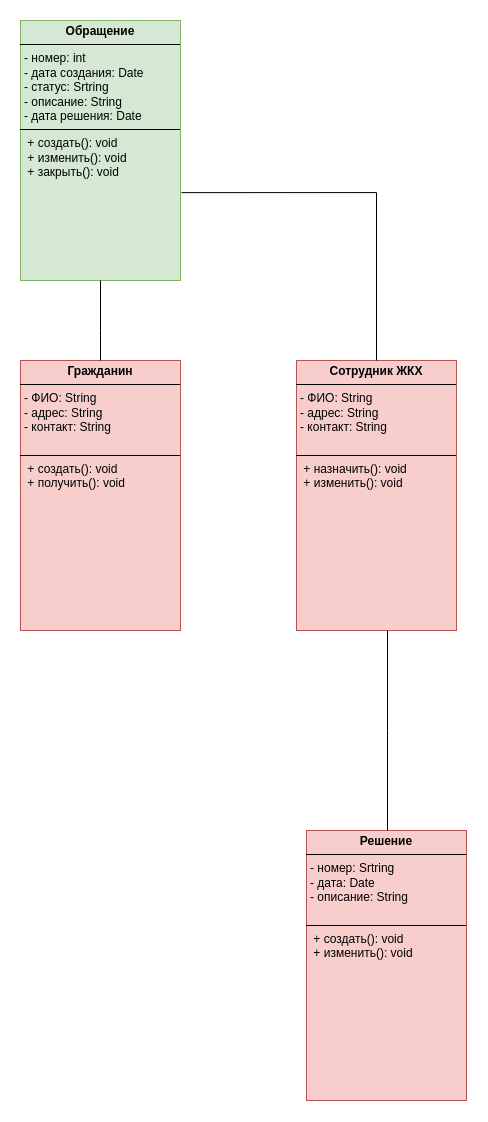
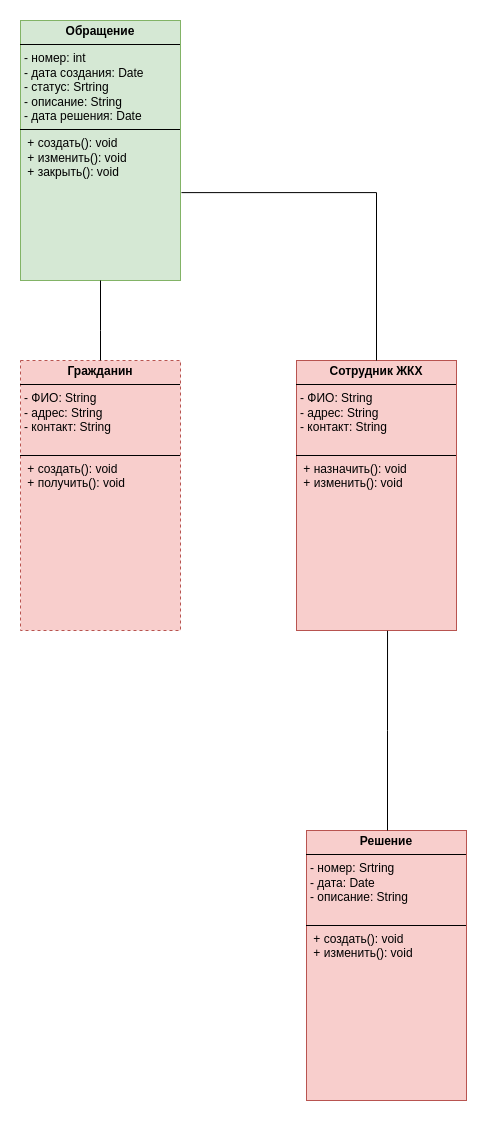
- <mxCell id="3" value="&lt;p style=&quot;margin:0px;margin-top:4px;text-align:center;&quot;&gt;&lt;b&gt;Гражданин&lt;/b&gt;&lt;/p&gt;&lt;hr size=&quot;1&quot; style=&quot;border-style:solid;&quot;&gt;&lt;p style=&quot;margin:0px;margin-left:4px;&quot;&gt;&lt;span style=&quot;background-color: initial;&quot;&gt;- ФИО: String&lt;/span&gt;&lt;/p&gt;&lt;p style=&quot;margin:0px;margin-left:4px;&quot;&gt;&lt;span style=&quot;background-color: initial;&quot;&gt;- адрес: String&lt;/span&gt;&lt;/p&gt;&lt;p style=&quot;margin:0px;margin-left:4px;&quot;&gt;&lt;span style=&quot;background-color: initial;&quot;&gt;- контакт: String&lt;/span&gt;&lt;/p&gt;&lt;p style=&quot;margin:0px;margin-left:4px;&quot;&gt;&lt;span style=&quot;background-color: initial;&quot;&gt;&lt;br&gt;&lt;/span&gt;&lt;/p&gt;&lt;hr size=&quot;1&quot; style=&quot;border-style:solid;&quot;&gt;&lt;p style=&quot;margin:0px;margin-left:4px;&quot;&gt;&amp;nbsp;+ создать(): void&amp;nbsp;&lt;/p&gt;&lt;p style=&quot;margin:0px;margin-left:4px;&quot;&gt;&amp;nbsp;+ получить(): void&lt;/p&gt;&lt;p style=&quot;margin:0px;margin-left:4px;&quot;&gt;&lt;span style=&quot;background-color: initial;&quot;&gt;&amp;nbsp;&amp;nbsp;&lt;/span&gt;&amp;nbsp;&lt;/p&gt;" style="verticalAlign=top;align=left;overflow=fill;html=1;whiteSpace=wrap;fillColor=#f8cecc;strokeColor=#b85450;" vertex="1" parent="1"><mxGeometry x="20" y="360" width="160" height="270" as="geometry" /></mxCell>
+ <mxCell id="3" value="&lt;p style=&quot;margin:0px;margin-top:4px;text-align:center;&quot;&gt;&lt;b&gt;Гражданин&lt;/b&gt;&lt;/p&gt;&lt;hr size=&quot;1&quot; style=&quot;border-style:solid;&quot;&gt;&lt;p style=&quot;margin:0px;margin-left:4px;&quot;&gt;&lt;span style=&quot;background-color: initial;&quot;&gt;- ФИО: String&lt;/span&gt;&lt;/p&gt;&lt;p style=&quot;margin:0px;margin-left:4px;&quot;&gt;&lt;span style=&quot;background-color: initial;&quot;&gt;- адрес: String&lt;/span&gt;&lt;/p&gt;&lt;p style=&quot;margin:0px;margin-left:4px;&quot;&gt;&lt;span style=&quot;background-color: initial;&quot;&gt;- контакт: String&lt;/span&gt;&lt;/p&gt;&lt;p style=&quot;margin:0px;margin-left:4px;&quot;&gt;&lt;span style=&quot;background-color: initial;&quot;&gt;&lt;br&gt;&lt;/span&gt;&lt;/p&gt;&lt;hr size=&quot;1&quot; style=&quot;border-style:solid;&quot;&gt;&lt;p style=&quot;margin:0px;margin-left:4px;&quot;&gt;&amp;nbsp;+ создать(): void&amp;nbsp;&lt;/p&gt;&lt;p style=&quot;margin:0px;margin-left:4px;&quot;&gt;&amp;nbsp;+ получить(): void&lt;/p&gt;&lt;p style=&quot;margin:0px;margin-left:4px;&quot;&gt;&lt;span style=&quot;background-color: initial;&quot;&gt;&amp;nbsp;&amp;nbsp;&lt;/span&gt;&amp;nbsp;&lt;/p&gt;" style="verticalAlign=top;align=left;overflow=fill;html=1;whiteSpace=wrap;fillColor=#f8cecc;strokeColor=#b85450;dashed=1;" vertex="1" parent="1"><mxGeometry x="20" y="360" width="160" height="270" as="geometry" /></mxCell>
